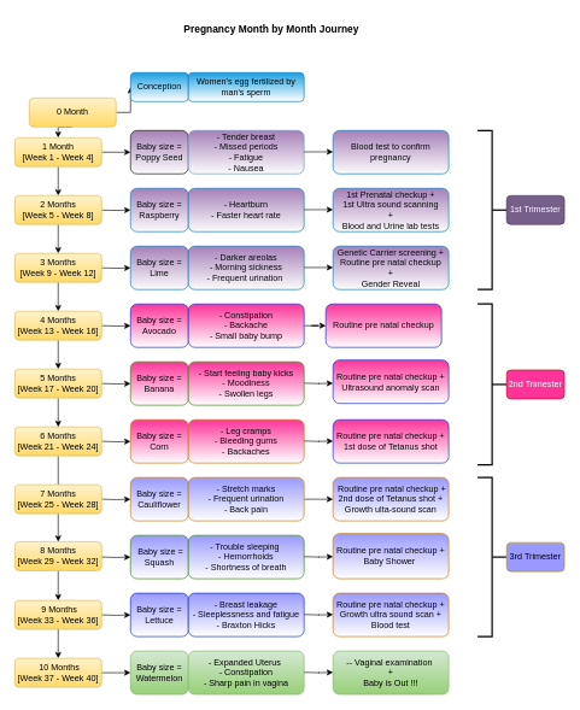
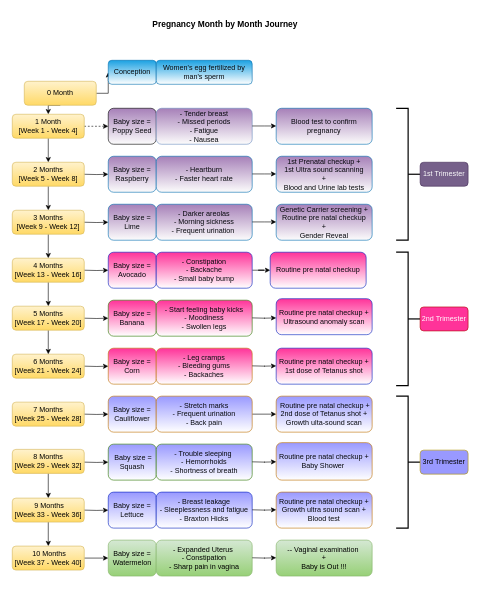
- <mxCell id="8" value="" style="edgeStyle=orthogonalEdgeStyle;rounded=0;orthogonalLoop=1;jettySize=auto;html=1;" edge="1" parent="1" source="10" target="27"><mxGeometry relative="1" as="geometry" /></mxCell>
+ <mxCell id="8" value="" style="edgeStyle=orthogonalEdgeStyle;rounded=0;orthogonalLoop=1;jettySize=auto;html=1;dashed=1;" edge="1" parent="1" source="10" target="27"><mxGeometry relative="1" as="geometry" /></mxCell>
- <mxCell id="67" value="" style="edgeStyle=orthogonalEdgeStyle;rounded=0;orthogonalLoop=1;jettySize=auto;html=1;" edge="1" parent="1" source="68" target="73"><mxGeometry relative="1" as="geometry" /></mxCell>
